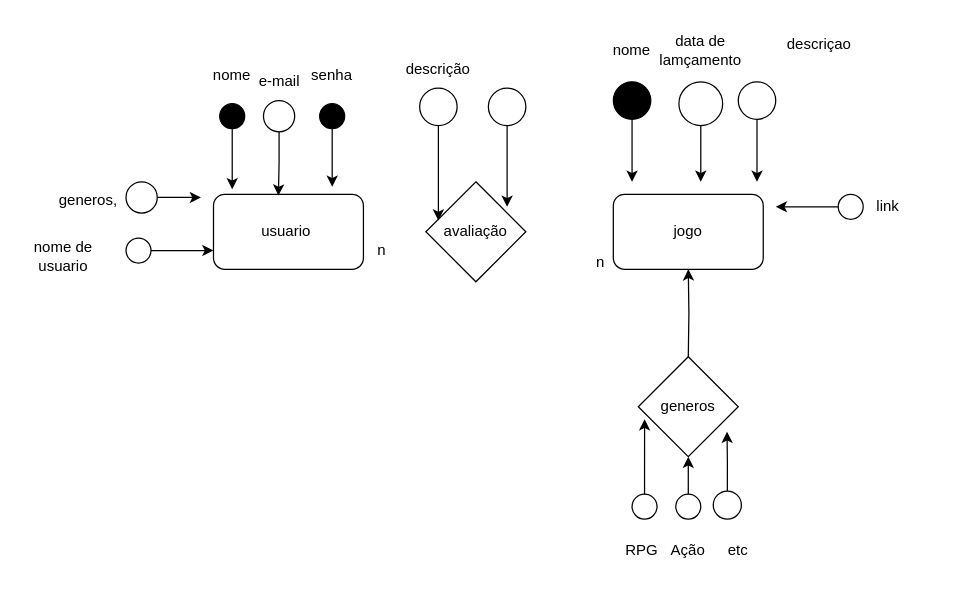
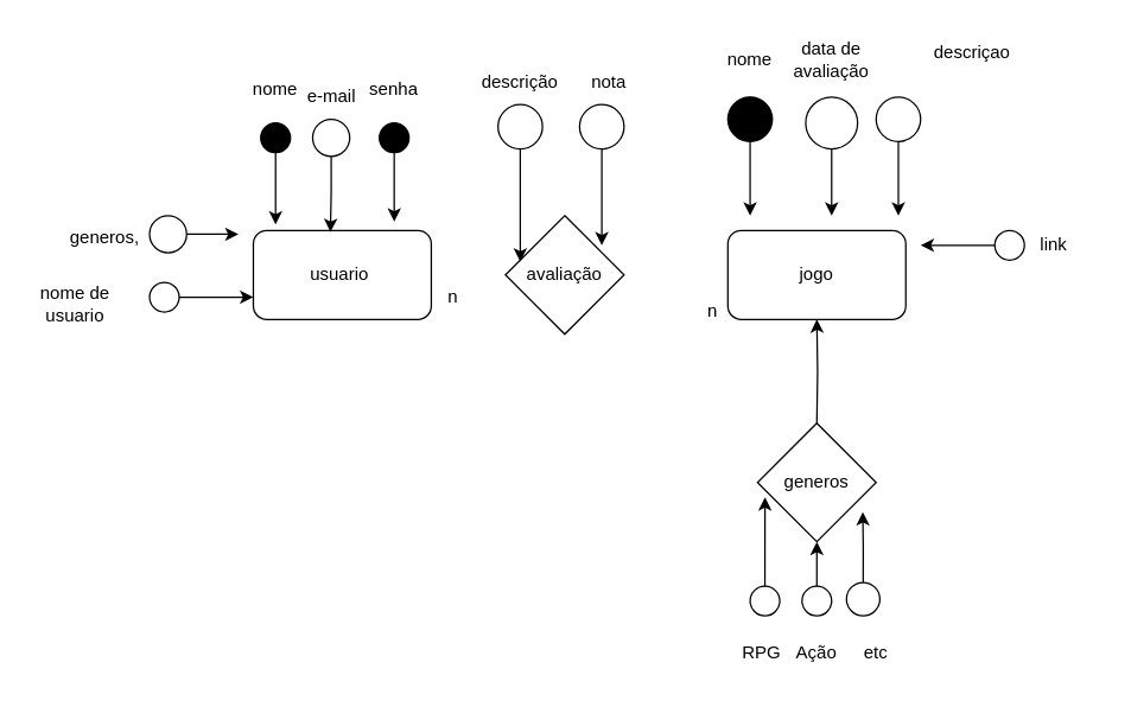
- <mxCell id="21" value="data de lamçamento" style="text;html=1;align=center;verticalAlign=middle;whiteSpace=wrap;rounded=0;" parent="1" vertex="1"><mxGeometry x="530" y="25" width="60" height="30" as="geometry" /></mxCell>
+ <mxCell id="21" value="data de avaliação" style="text;html=1;align=center;verticalAlign=middle;whiteSpace=wrap;rounded=0;" parent="1" vertex="1"><mxGeometry x="530" y="25" width="60" height="30" as="geometry" /></mxCell>
+ <mxCell id="31" value="nota" style="text;html=1;align=center;verticalAlign=middle;whiteSpace=wrap;rounded=0;" parent="1" vertex="1"><mxGeometry x="380" y="40" width="60" height="30" as="geometry" /></mxCell>
